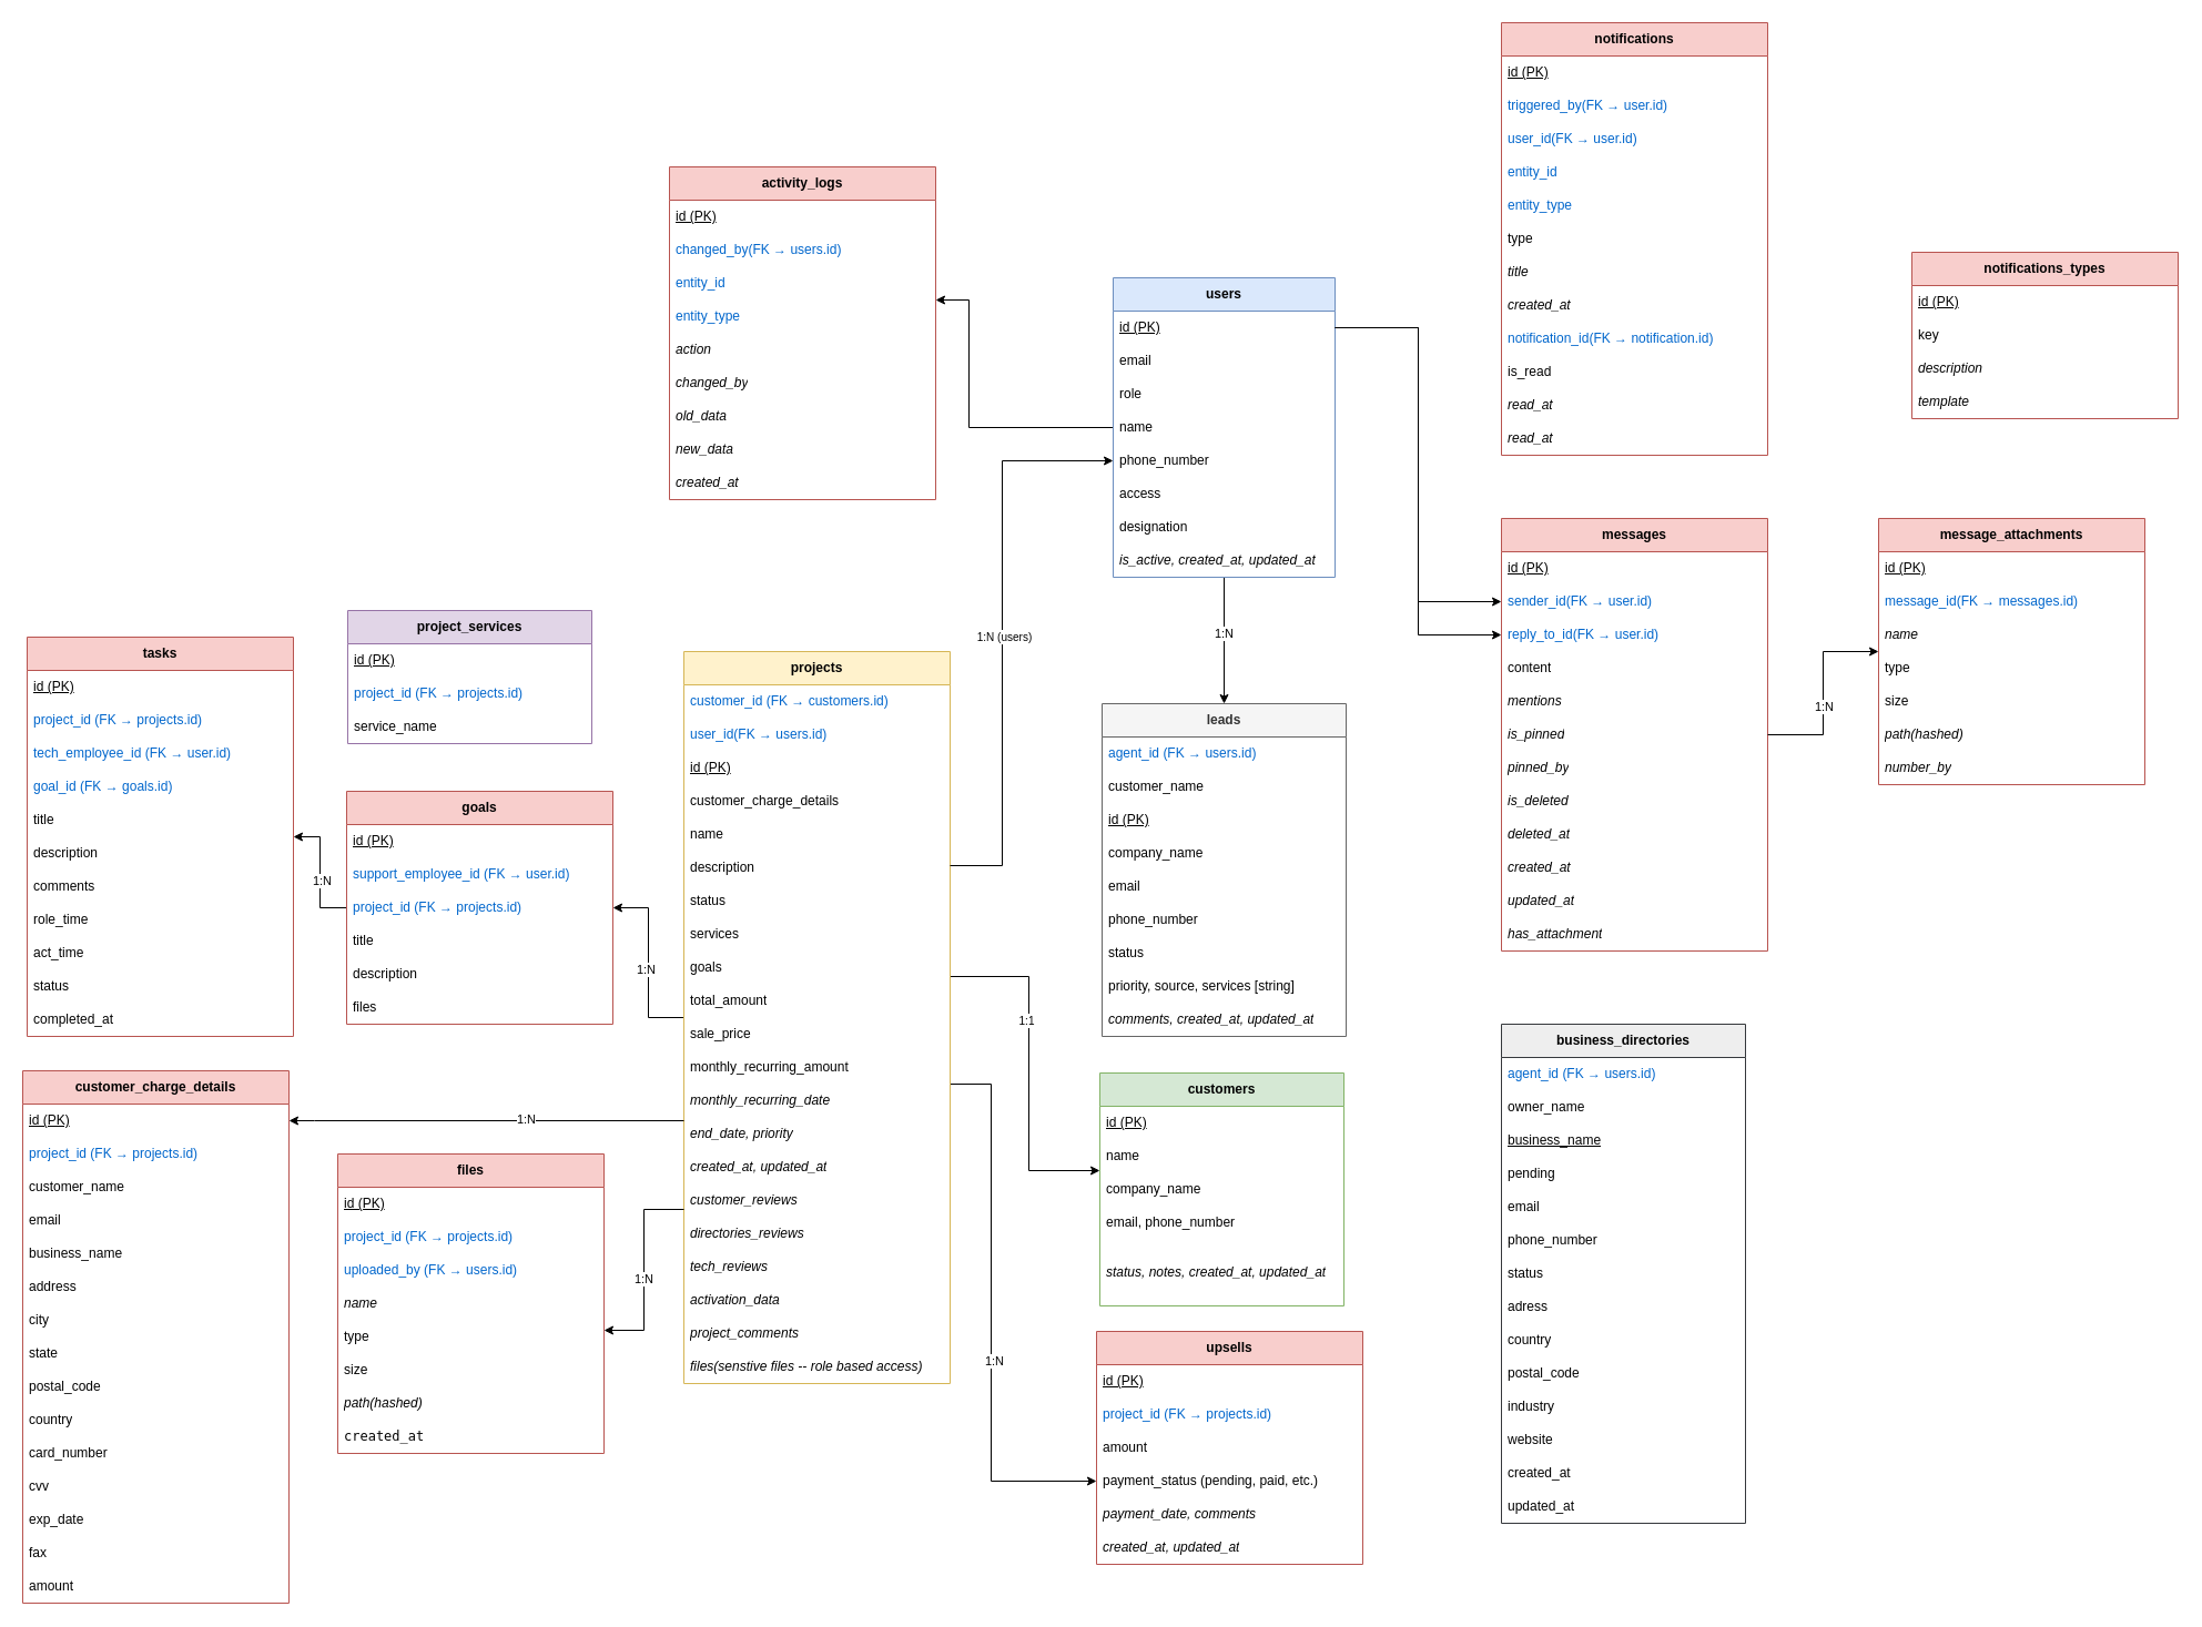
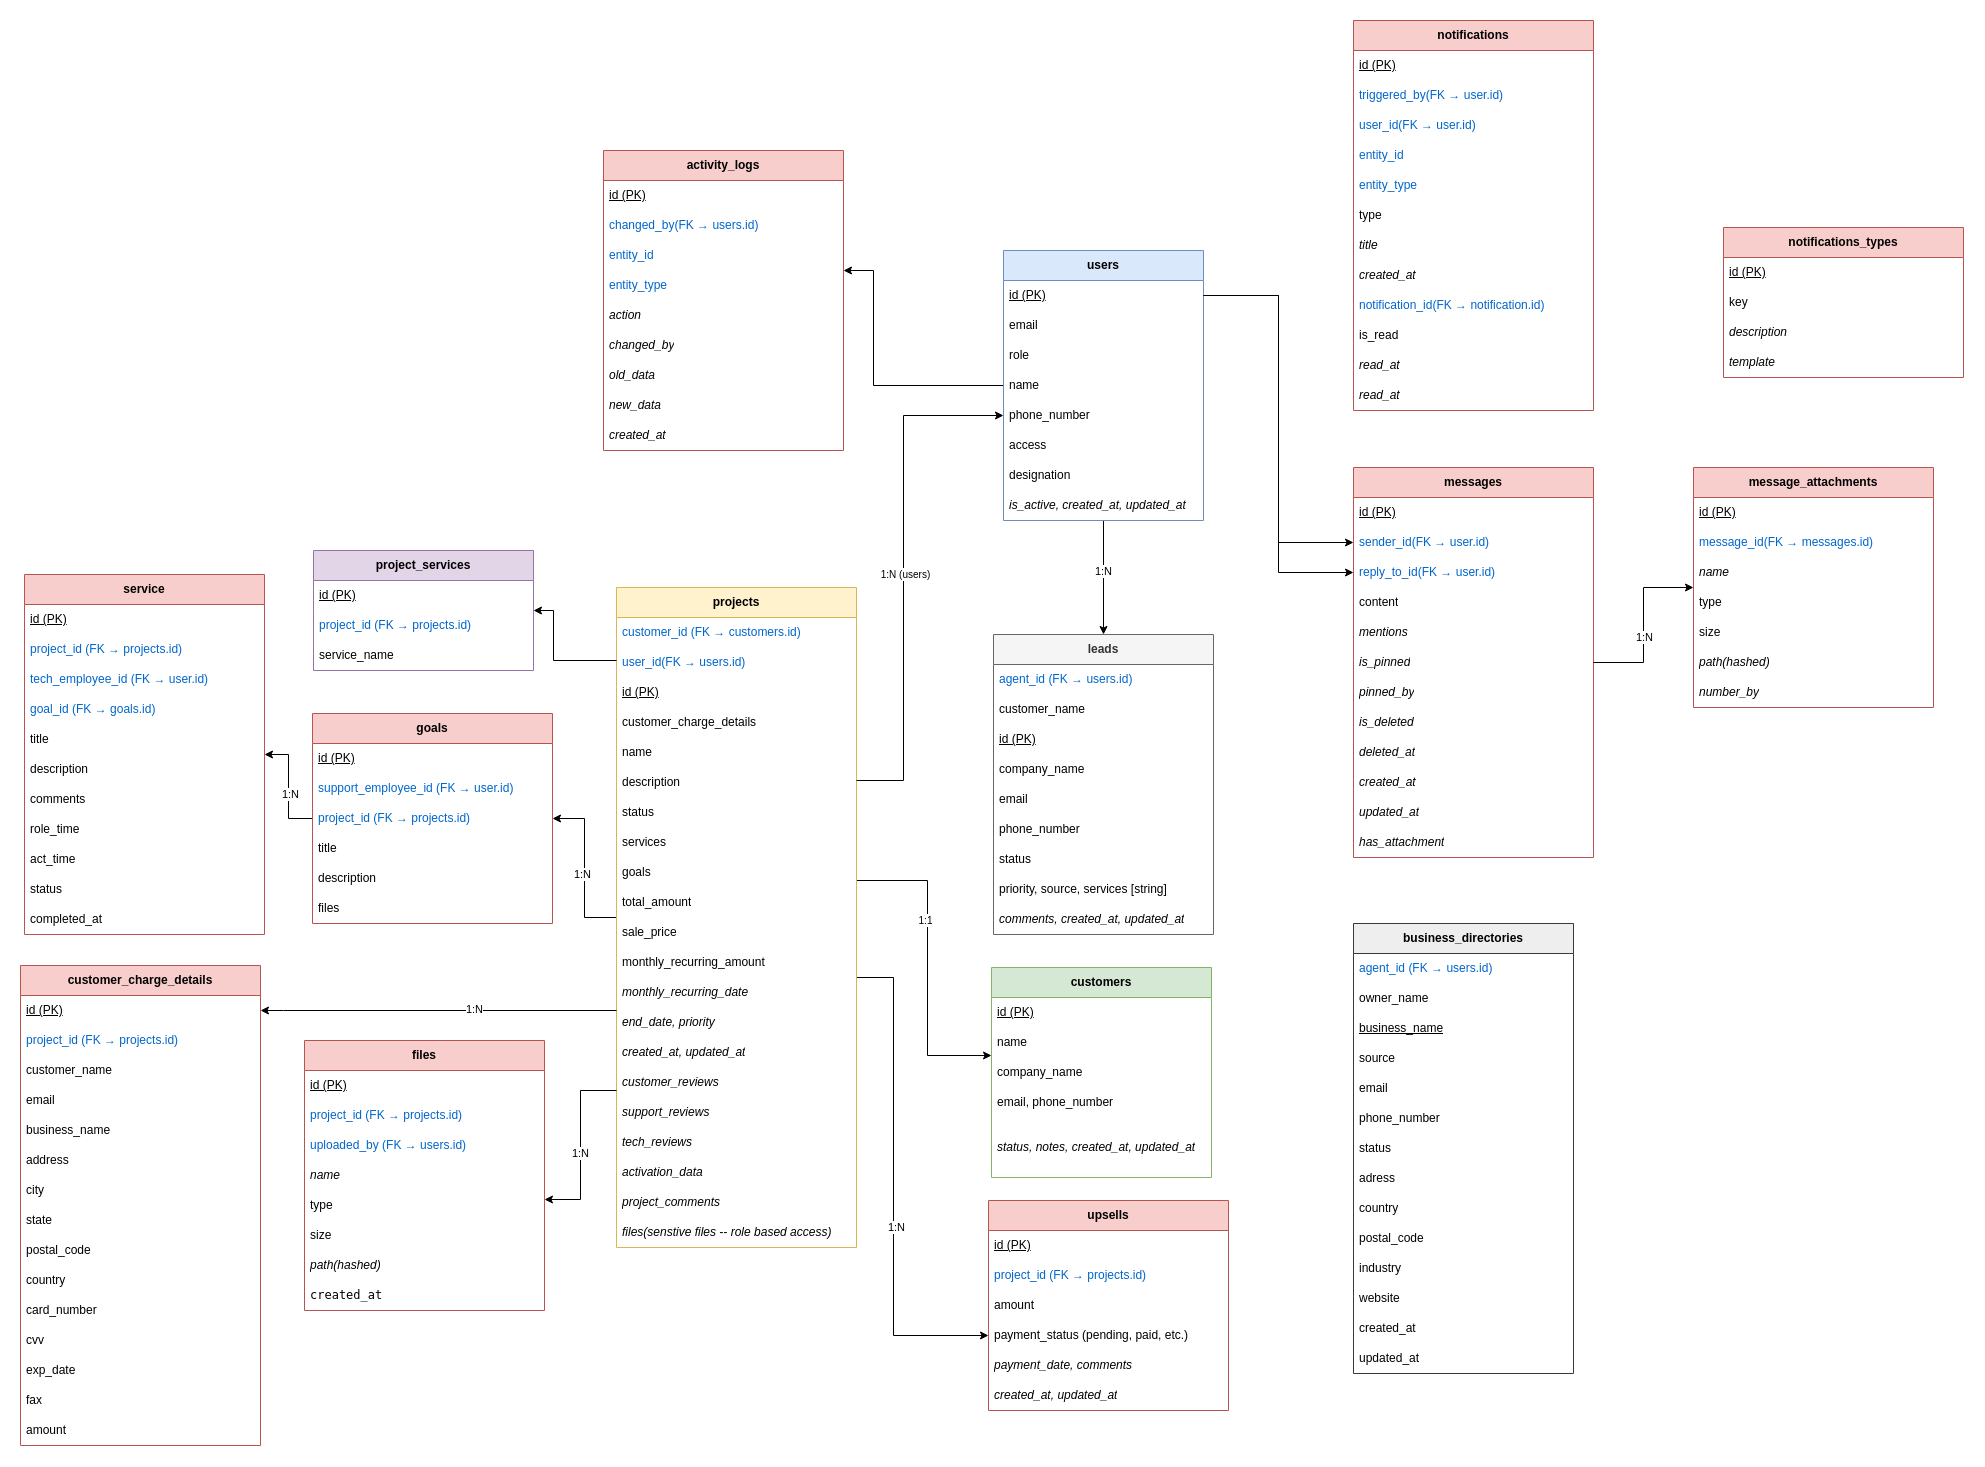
- <mxCell id="80" value="&lt;b&gt;tasks&lt;/b&gt;" style="swimlane;fontStyle=0;childLayout=stackLayout;horizontal=1;startSize=30;horizontalStack=0;resizeParent=1;resizeParentMax=0;resizeLast=0;collapsible=1;marginBottom=0;whiteSpace=wrap;html=1;fillColor=#f8cecc;strokeColor=#b85450;" parent="1" vertex="1"><mxGeometry x="24" y="574" width="240" height="360" as="geometry" /></mxCell>
+ <mxCell id="80" value="&lt;b&gt;service&lt;/b&gt;" style="swimlane;fontStyle=0;childLayout=stackLayout;horizontal=1;startSize=30;horizontalStack=0;resizeParent=1;resizeParentMax=0;resizeLast=0;collapsible=1;marginBottom=0;whiteSpace=wrap;html=1;fillColor=#f8cecc;strokeColor=#b85450;" parent="1" vertex="1"><mxGeometry x="24" y="574" width="240" height="360" as="geometry" /></mxCell>
+ <mxCell id="172" style="edgeStyle=orthogonalEdgeStyle;rounded=0;orthogonalLoop=1;jettySize=auto;html=1;" edge="1" parent="1" source="26" target="48"><mxGeometry relative="1" as="geometry"><Array as="points"><mxPoint x="553" y="660" /><mxPoint x="553" y="610" /></Array></mxGeometry></mxCell>
- <mxCell id="179" value="pending" style="text;strokeColor=none;fillColor=none;align=left;verticalAlign=middle;spacingLeft=4;spacingRight=4;overflow=hidden;points=[[0,0.5],[1,0.5]];portConstraint=eastwest;rotatable=0;whiteSpace=wrap;html=1;" vertex="1" parent="175"><mxGeometry y="120" width="220" height="30" as="geometry" /></mxCell>
+ <mxCell id="179" value="source" style="text;strokeColor=none;fillColor=none;align=left;verticalAlign=middle;spacingLeft=4;spacingRight=4;overflow=hidden;points=[[0,0.5],[1,0.5]];portConstraint=eastwest;rotatable=0;whiteSpace=wrap;html=1;" vertex="1" parent="175"><mxGeometry y="120" width="220" height="30" as="geometry" /></mxCell>
- <mxCell id="43" value="directories_reviews" style="text;strokeColor=none;fillColor=none;align=left;verticalAlign=middle;spacingLeft=4;spacingRight=4;overflow=hidden;points=[[0,0.5],[1,0.5]];portConstraint=eastwest;rotatable=0;whiteSpace=wrap;html=1;fontStyle=2" parent="26" vertex="1"><mxGeometry y="510" width="240" height="30" as="geometry" /></mxCell>
+ <mxCell id="43" value="support_reviews" style="text;strokeColor=none;fillColor=none;align=left;verticalAlign=middle;spacingLeft=4;spacingRight=4;overflow=hidden;points=[[0,0.5],[1,0.5]];portConstraint=eastwest;rotatable=0;whiteSpace=wrap;html=1;fontStyle=2" parent="26" vertex="1"><mxGeometry y="510" width="240" height="30" as="geometry" /></mxCell>
